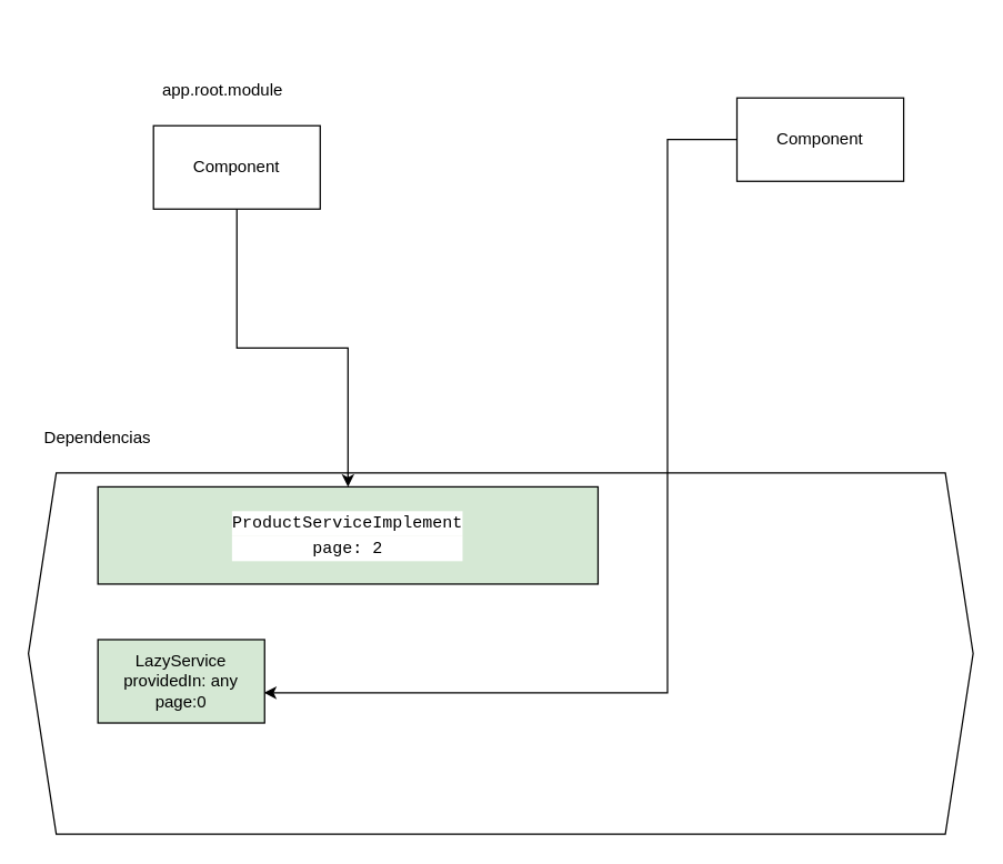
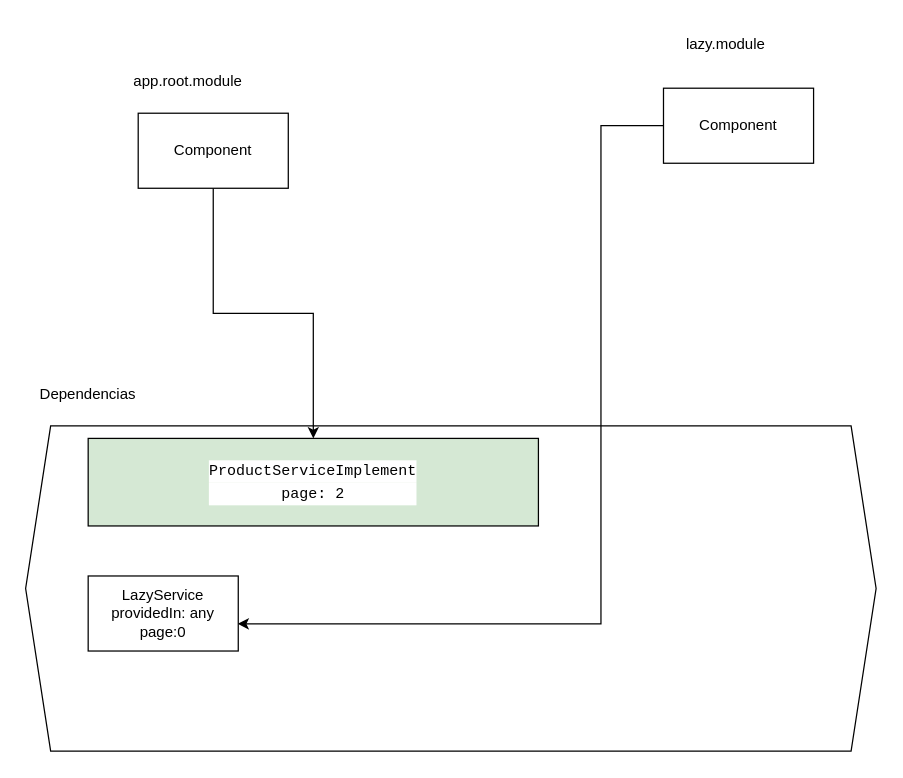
+ <mxCell id="8" value="lazy.module" style="text;html=1;strokeColor=none;fillColor=none;align=center;verticalAlign=middle;whiteSpace=wrap;rounded=0;" vertex="1" parent="1"><mxGeometry x="550" y="20" width="60" height="30" as="geometry" /></mxCell>
- <mxCell id="5" value="app.root.module&lt;br&gt;" style="text;html=1;strokeColor=none;fillColor=none;align=center;verticalAlign=middle;whiteSpace=wrap;rounded=0;" vertex="1" parent="1"><mxGeometry x="130" y="50" width="60" height="30" as="geometry" /></mxCell>
+ <mxCell id="5" value="app.root.module&lt;br&gt;" style="text;html=1;strokeColor=none;fillColor=none;align=center;verticalAlign=middle;whiteSpace=wrap;rounded=0;" vertex="1" parent="1"><mxGeometry x="120" y="50" width="60" height="30" as="geometry" /></mxCell>
- <mxCell id="11" value="LazyService&lt;br&gt;providedIn: any&lt;br&gt;page:0" style="rounded=0;whiteSpace=wrap;html=1;fillColor=#d5e8d4;" vertex="1" parent="1"><mxGeometry x="70" y="460" width="120" height="60" as="geometry" /></mxCell>
+ <mxCell id="11" value="LazyService&lt;br&gt;providedIn: any&lt;br&gt;page:0" style="rounded=0;whiteSpace=wrap;html=1;" vertex="1" parent="1"><mxGeometry x="70" y="460" width="120" height="60" as="geometry" /></mxCell>
